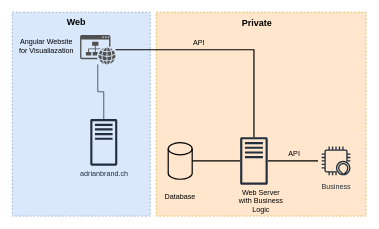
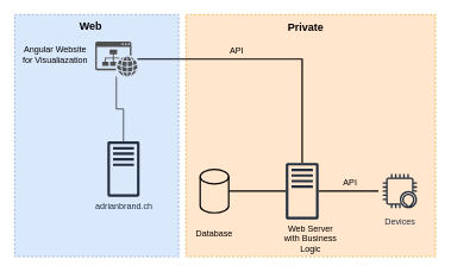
- <mxCell id="18" value="Business" style="outlineConnect=0;fontColor=#232F3E;gradientColor=none;strokeColor=#232F3E;fillColor=#FFE6CC;dashed=0;verticalLabelPosition=bottom;verticalAlign=top;align=center;html=1;fontSize=12;fontStyle=0;aspect=fixed;shape=mxgraph.aws4.resourceIcon;resIcon=mxgraph.aws4.alexa_enabled_device;" parent="1" vertex="1"><mxGeometry x="530" y="238" width="60" height="60" as="geometry" /></mxCell>
+ <mxCell id="18" value="Devices" style="outlineConnect=0;fontColor=#232F3E;gradientColor=none;strokeColor=#232F3E;fillColor=#FFE6CC;dashed=0;verticalLabelPosition=bottom;verticalAlign=top;align=center;html=1;fontSize=12;fontStyle=0;aspect=fixed;shape=mxgraph.aws4.resourceIcon;resIcon=mxgraph.aws4.alexa_enabled_device;" parent="1" vertex="1"><mxGeometry x="530" y="238" width="60" height="60" as="geometry" /></mxCell>
